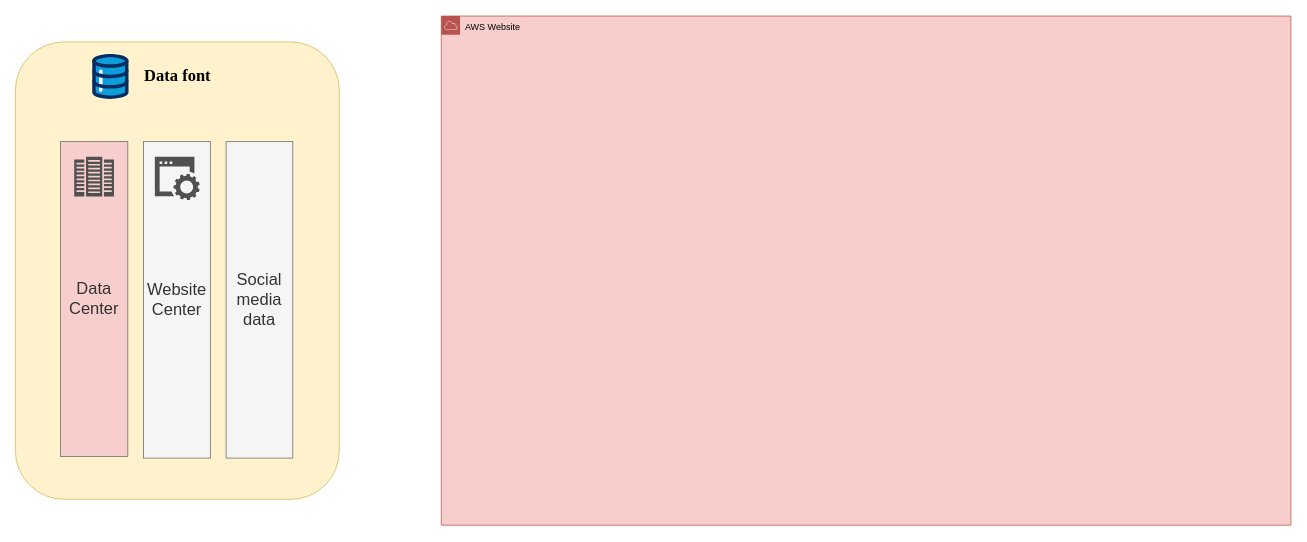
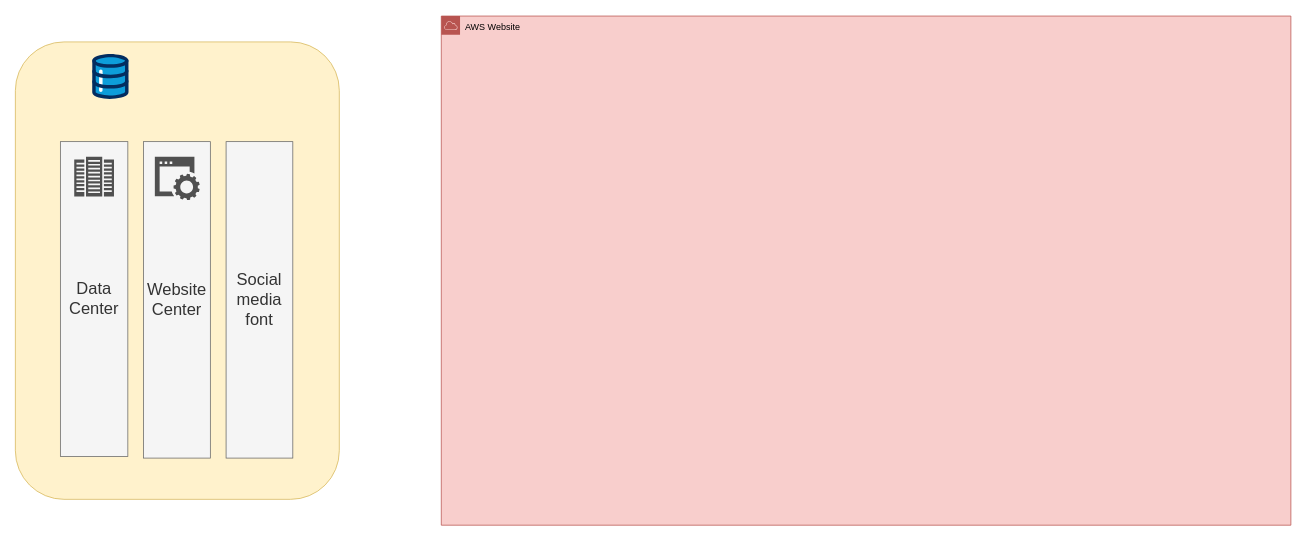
- <mxCell id="9" value="&lt;font face=&quot;Verdana&quot; style=&quot;font-size: 22px;&quot;&gt;&lt;b&gt;Data font&lt;/b&gt;&lt;/font&gt;" style="text;html=1;strokeColor=none;fillColor=none;align=center;verticalAlign=middle;whiteSpace=wrap;rounded=0;" vertex="1" parent="1"><mxGeometry x="172" y="86" width="129" height="30" as="geometry" /></mxCell>
- <mxCell id="3" value="&lt;font style=&quot;font-size: 22px;&quot;&gt;Data Center&lt;/font&gt;" style="rounded=0;whiteSpace=wrap;html=1;fillColor=#f8cecc;strokeColor=#666666;fontColor=#333333;" vertex="1" parent="1"><mxGeometry x="80" y="188" width="90" height="420" as="geometry" /></mxCell>
+ <mxCell id="3" value="&lt;font style=&quot;font-size: 22px;&quot;&gt;Data Center&lt;/font&gt;" style="rounded=0;whiteSpace=wrap;html=1;fillColor=#f5f5f5;strokeColor=#666666;fontColor=#333333;" vertex="1" parent="1"><mxGeometry x="80" y="188" width="90" height="420" as="geometry" /></mxCell>
- <mxCell id="7" value="&lt;font style=&quot;font-size: 22px;&quot;&gt;Social media data&lt;/font&gt;" style="rounded=0;whiteSpace=wrap;html=1;fillColor=#f5f5f5;fontColor=#333333;strokeColor=#666666;" vertex="1" parent="1"><mxGeometry x="301" y="188" width="89" height="422" as="geometry" /></mxCell>
+ <mxCell id="7" value="&lt;font style=&quot;font-size: 22px;&quot;&gt;Social media font&lt;/font&gt;" style="rounded=0;whiteSpace=wrap;html=1;fillColor=#f5f5f5;fontColor=#333333;strokeColor=#666666;" vertex="1" parent="1"><mxGeometry x="301" y="188" width="89" height="422" as="geometry" /></mxCell>
